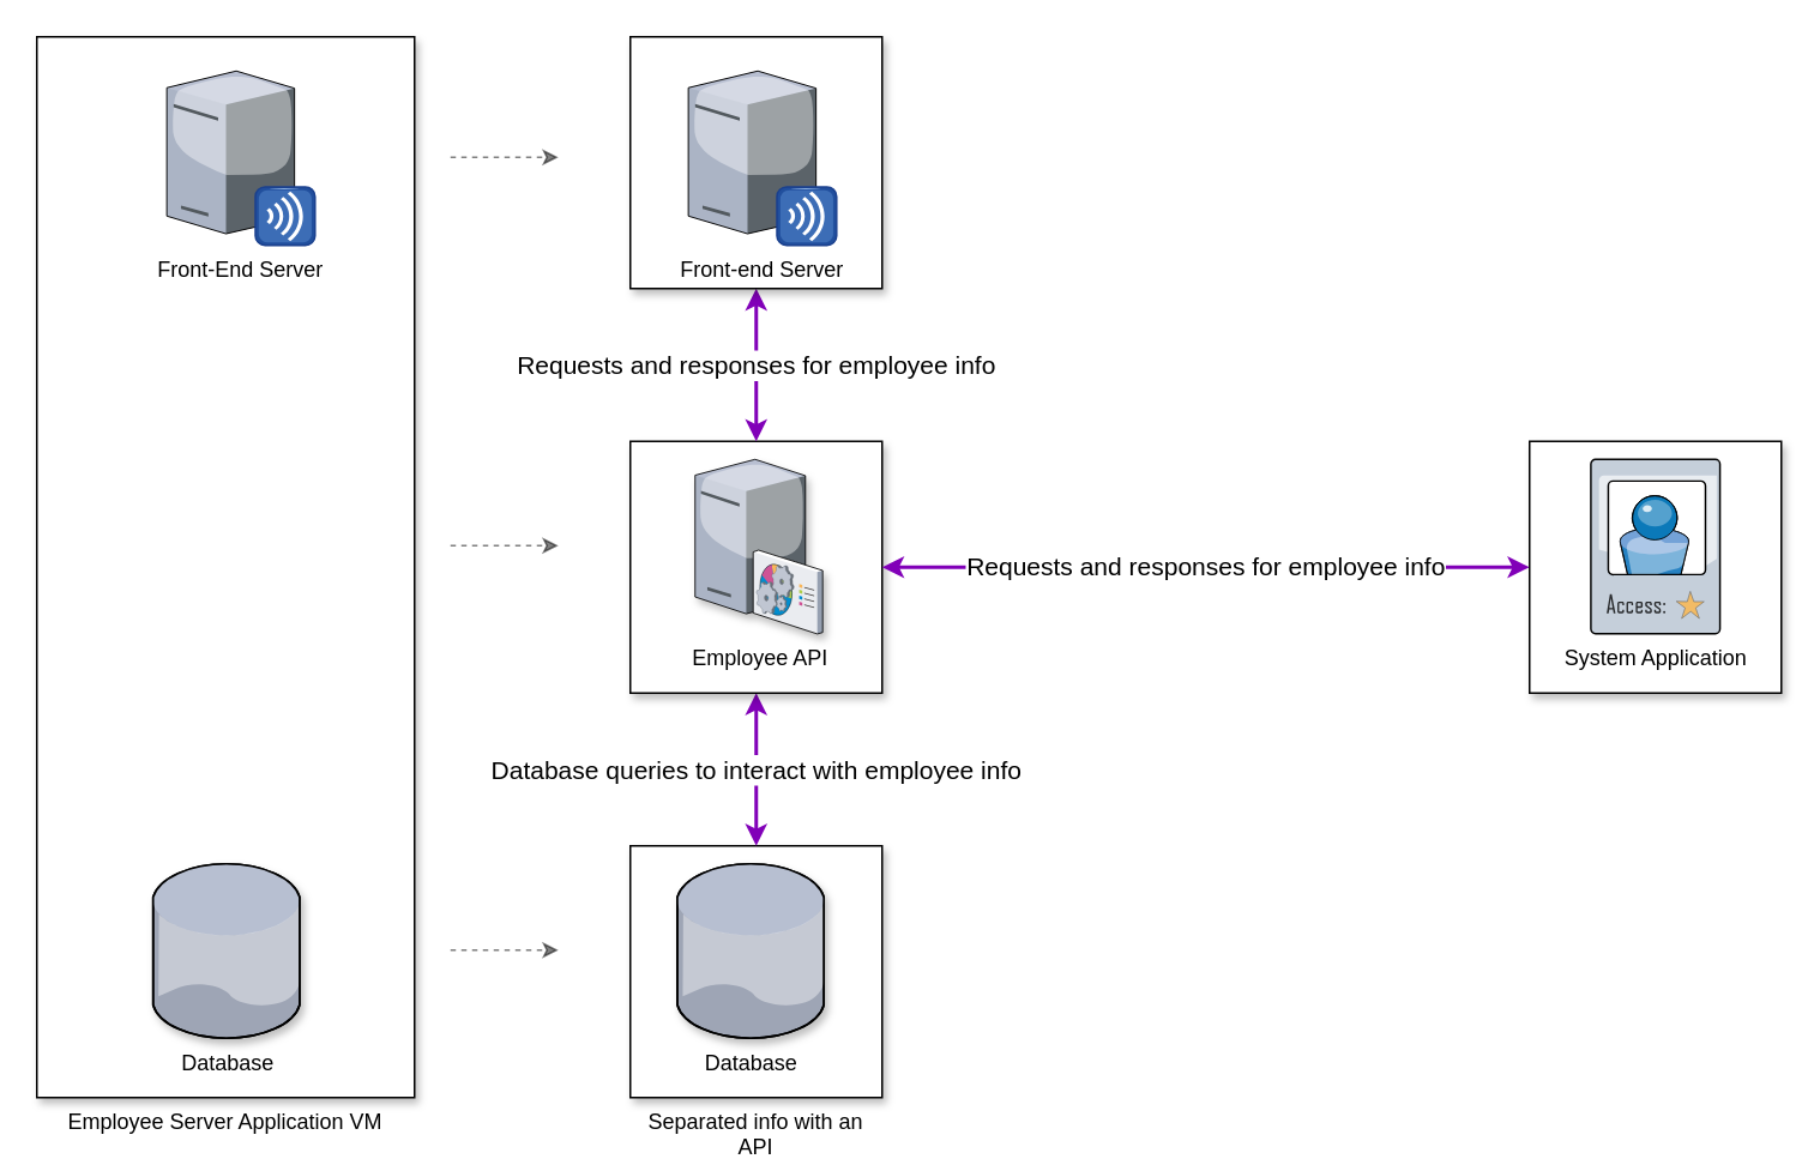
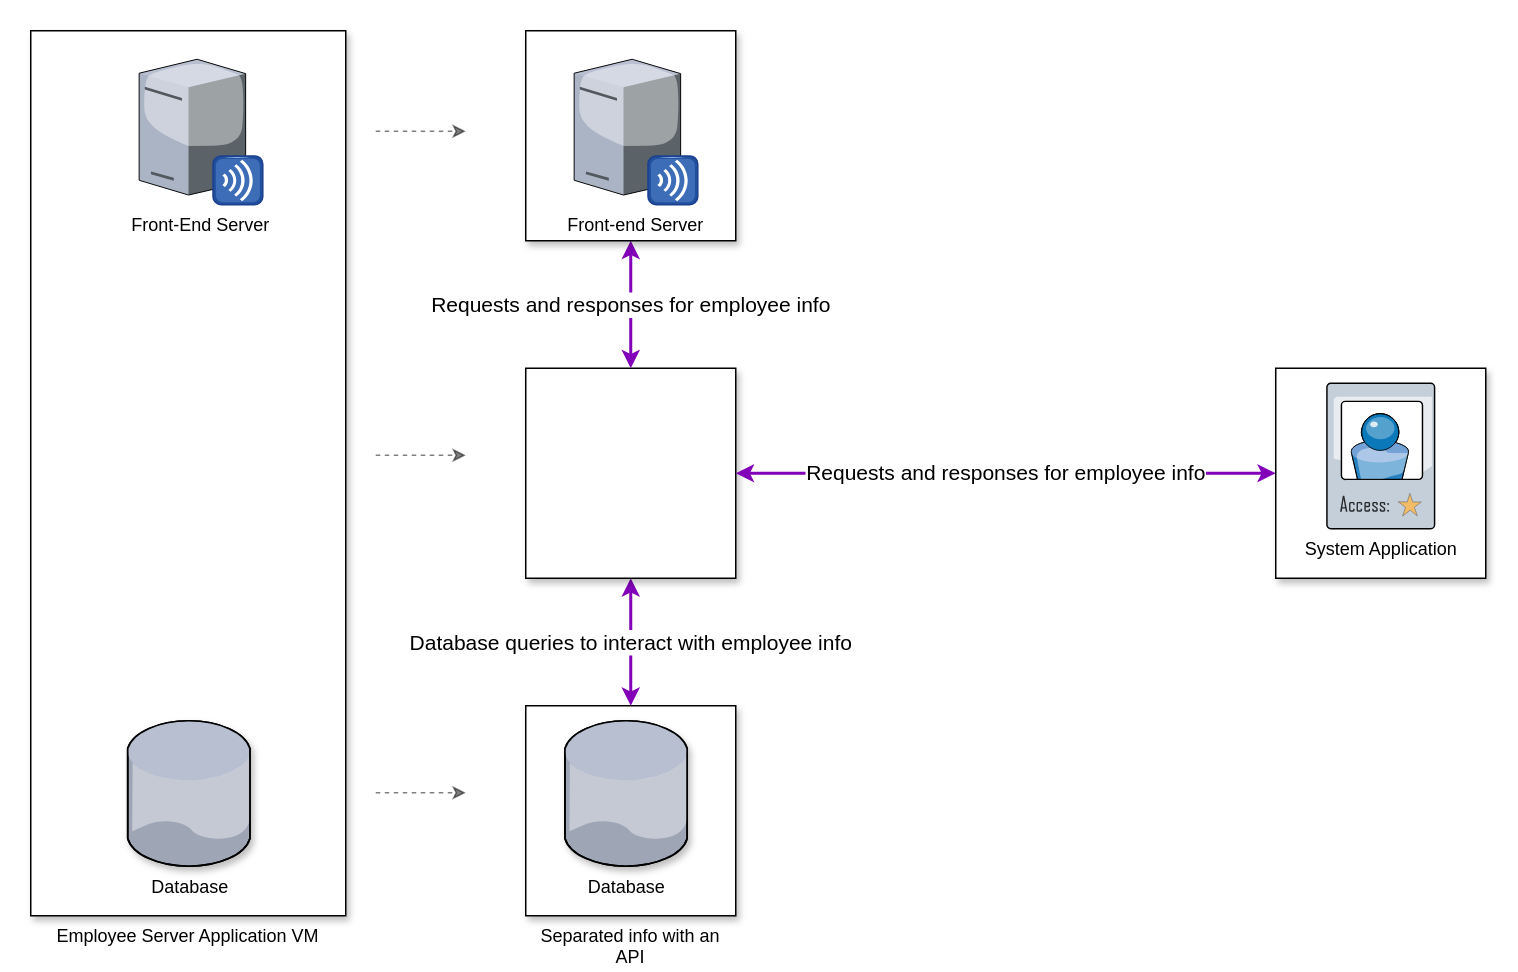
- <mxCell id="11" value="Employee API" style="verticalLabelPosition=bottom;aspect=fixed;html=1;verticalAlign=top;strokeColor=none;align=center;outlineConnect=0;shape=mxgraph.citrix.command_center;shadow=1;fontFamily=Helvetica;fontSize=12;fontColor=#000000;fillColor=#ffffff;" parent="1" vertex="1"><mxGeometry x="386" y="255" width="71" height="97" as="geometry" /></mxCell>
